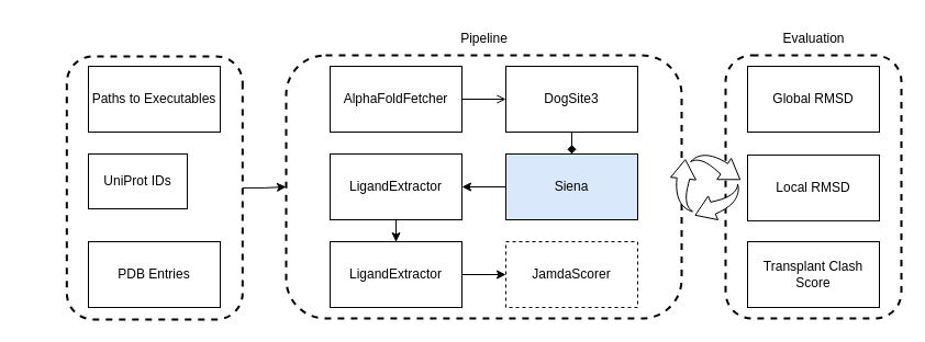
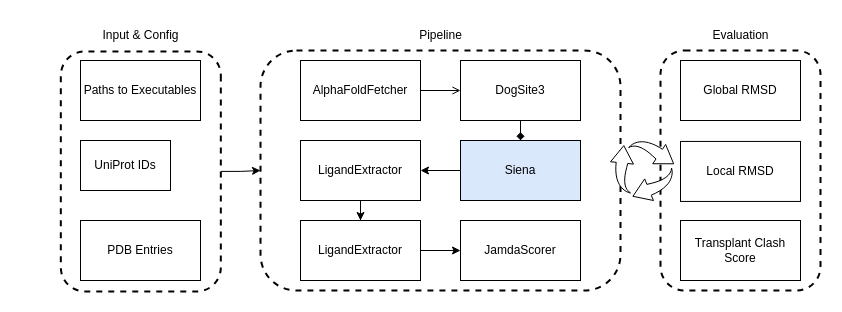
+ <mxCell id="5" value="Input &amp;amp; Config" style="text;html=1;align=center;verticalAlign=middle;resizable=0;points=[];autosize=1;strokeColor=none;fillColor=none;" vertex="1" parent="1"><mxGeometry x="90" width="100" height="30" as="geometry" y="20" /></mxCell>
- <mxCell id="20" value="JamdaScorer" style="rounded=0;whiteSpace=wrap;html=1;dashed=1;" vertex="1" parent="1"><mxGeometry x="460" y="220" width="120" height="60" as="geometry" /></mxCell>
+ <mxCell id="20" value="JamdaScorer" style="rounded=0;whiteSpace=wrap;html=1;" vertex="1" parent="1"><mxGeometry x="460" y="220" width="120" height="60" as="geometry" /></mxCell>
